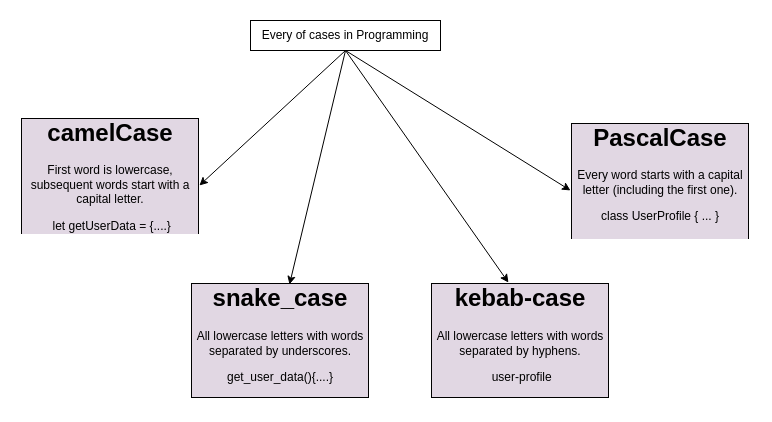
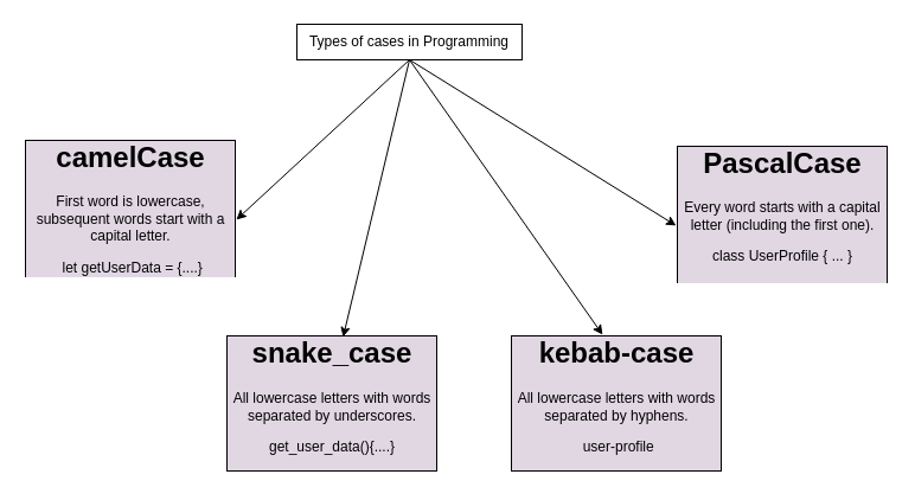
- <mxCell id="4" value="Every of cases in Programming" style="rounded=0;whiteSpace=wrap;html=1;" vertex="1" parent="1"><mxGeometry x="250" y="20" width="190" height="30" as="geometry" /></mxCell>
+ <mxCell id="4" value="Types of cases in Programming" style="rounded=0;whiteSpace=wrap;html=1;" vertex="1" parent="1"><mxGeometry x="250" y="20" width="190" height="30" as="geometry" /></mxCell>
